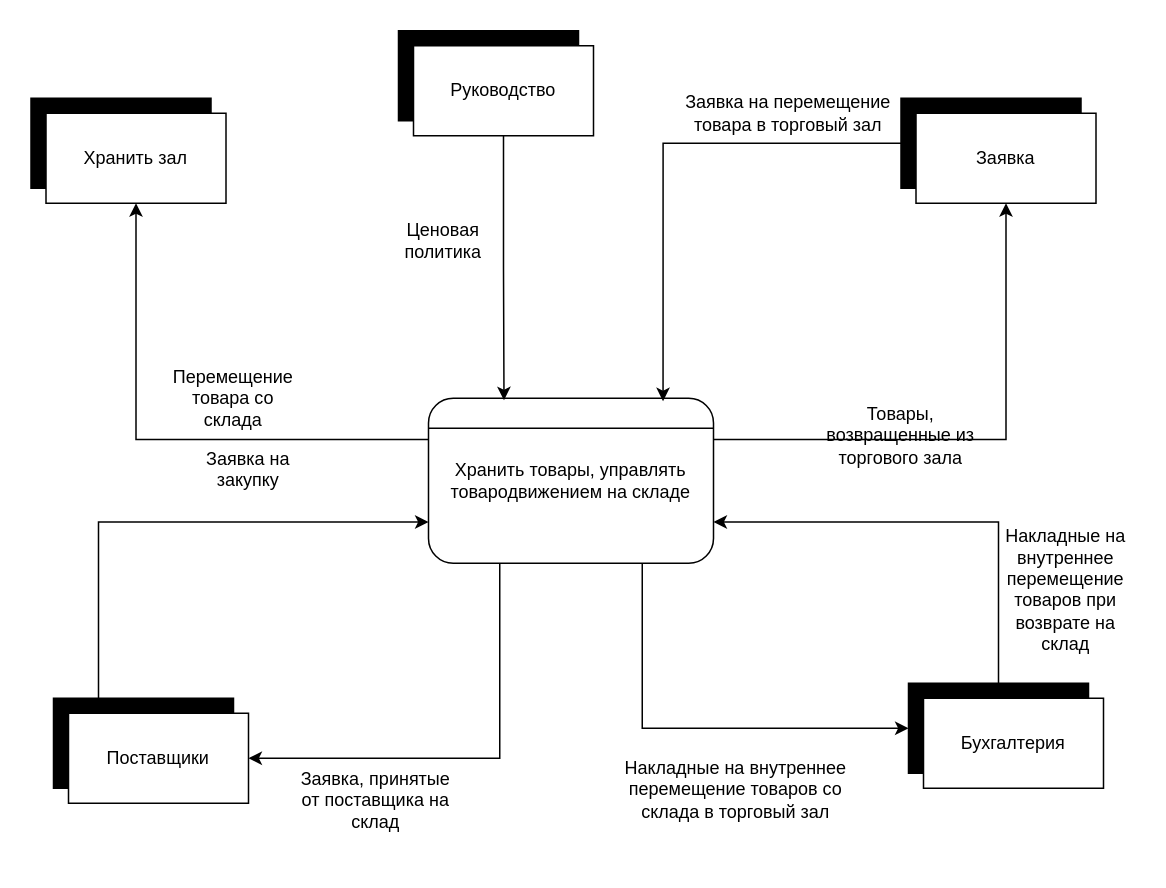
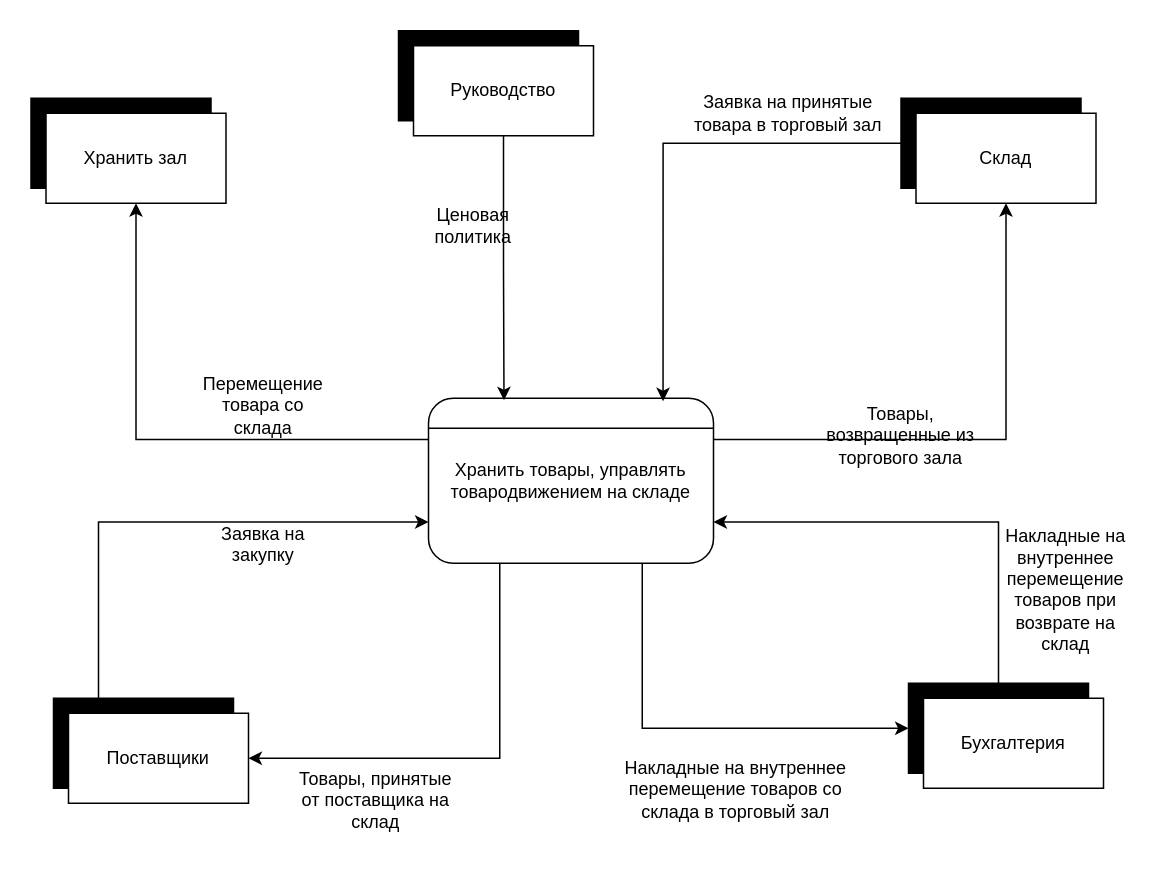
- <mxCell id="24" value="Заявка на перемещение товара в торговый зал" style="text;html=1;align=center;verticalAlign=middle;whiteSpace=wrap;rounded=0;" vertex="1" parent="1"><mxGeometry x="455" y="60" width="140" height="30" as="geometry" /></mxCell>
+ <mxCell id="24" value="Заявка на принятые товара в торговый зал" style="text;html=1;align=center;verticalAlign=middle;whiteSpace=wrap;rounded=0;" vertex="1" parent="1"><mxGeometry x="455" y="60" width="140" height="30" as="geometry" /></mxCell>
- <mxCell id="13" value="Заявка" style="text;html=1;align=center;verticalAlign=middle;whiteSpace=wrap;rounded=0;movable=1;resizable=1;rotatable=1;deletable=1;editable=1;locked=0;connectable=1;container=0;" parent="1" vertex="1"><mxGeometry x="615" y="90" width="110" height="30" as="geometry" /></mxCell>
+ <mxCell id="13" value="Склад" style="text;html=1;align=center;verticalAlign=middle;whiteSpace=wrap;rounded=0;movable=1;resizable=1;rotatable=1;deletable=1;editable=1;locked=0;connectable=1;container=0;" parent="1" vertex="1"><mxGeometry x="615" y="90" width="110" height="30" as="geometry" /></mxCell>
- <mxCell id="34" value="Ценовая политика" style="text;html=1;align=center;verticalAlign=middle;whiteSpace=wrap;rounded=0;" vertex="1" parent="1"><mxGeometry x="265" y="145" width="60" height="30" as="geometry" /></mxCell>
+ <mxCell id="34" value="Ценовая политика" style="text;html=1;align=center;verticalAlign=middle;whiteSpace=wrap;rounded=0;" vertex="1" parent="1"><mxGeometry x="285" y="135" width="60" height="30" as="geometry" /></mxCell>
- <mxCell id="33" value="Перемещение товара со склада" style="text;html=1;align=center;verticalAlign=middle;whiteSpace=wrap;rounded=0;" vertex="1" parent="1"><mxGeometry x="125" y="250" width="60" height="30" as="geometry" /></mxCell>
+ <mxCell id="33" value="Перемещение товара со склада" style="text;html=1;align=center;verticalAlign=middle;whiteSpace=wrap;rounded=0;" vertex="1" parent="1"><mxGeometry x="145" y="255" width="60" height="30" as="geometry" /></mxCell>
- <mxCell id="21" value="Заявка на закупку&lt;div&gt;&lt;br&gt;&lt;/div&gt;" style="text;html=1;align=center;verticalAlign=middle;whiteSpace=wrap;rounded=0;" vertex="1" parent="1"><mxGeometry x="135" y="305" width="60" height="30" as="geometry" /></mxCell>
+ <mxCell id="21" value="Заявка на закупку&lt;div&gt;&lt;br&gt;&lt;/div&gt;" style="text;html=1;align=center;verticalAlign=middle;whiteSpace=wrap;rounded=0;" vertex="1" parent="1"><mxGeometry x="145" y="355" width="60" height="30" as="geometry" /></mxCell>
- <mxCell id="22" value="Заявка, принятые от поставщика на склад" style="text;html=1;align=center;verticalAlign=middle;whiteSpace=wrap;rounded=0;" vertex="1" parent="1"><mxGeometry x="195" y="517.5" width="110" height="30" as="geometry" /></mxCell>
+ <mxCell id="22" value="Товары, принятые от поставщика на склад" style="text;html=1;align=center;verticalAlign=middle;whiteSpace=wrap;rounded=0;" vertex="1" parent="1"><mxGeometry x="195" y="517.5" width="110" height="30" as="geometry" /></mxCell>
